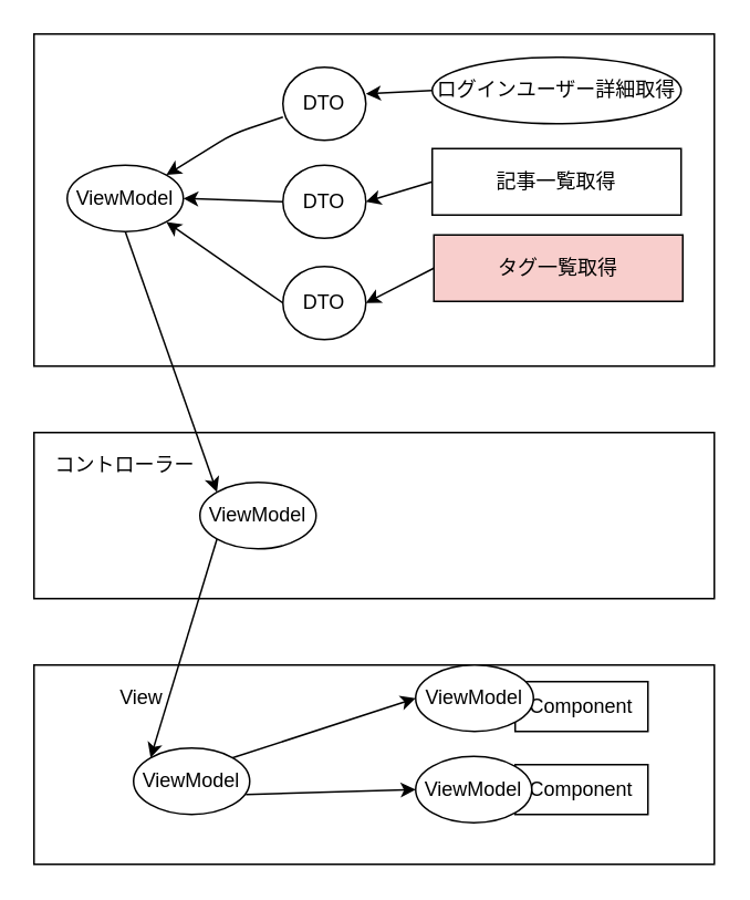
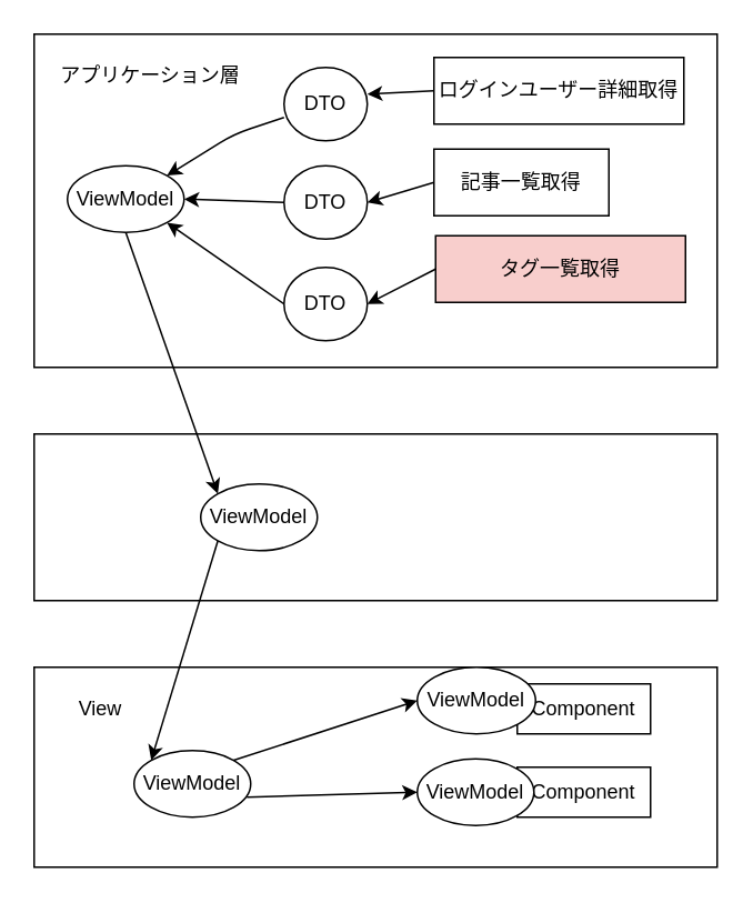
+ <mxCell id="3" value="アプリケーション層" style="text;html=1;strokeColor=none;fillColor=none;align=center;verticalAlign=middle;whiteSpace=wrap;rounded=0;" vertex="1" parent="1"><mxGeometry x="30" y="30" width="120" height="30" as="geometry" /></mxCell>
- <mxCell id="6" value="ログインユーザー詳細取得" style="ellipse;whiteSpace=wrap;html=1;" vertex="1" parent="1"><mxGeometry x="260" y="34" width="150" height="40" as="geometry" /></mxCell>
+ <mxCell id="6" value="ログインユーザー詳細取得" style="rounded=0;whiteSpace=wrap;html=1;" vertex="1" parent="1"><mxGeometry x="260" y="34" width="150" height="40" as="geometry" /></mxCell>
- <mxCell id="7" value="記事一覧取得" style="rounded=0;whiteSpace=wrap;html=1;" vertex="1" parent="1"><mxGeometry x="260" y="89" width="150" height="40" as="geometry" /></mxCell>
+ <mxCell id="7" value="記事一覧取得" style="rounded=0;whiteSpace=wrap;html=1;" vertex="1" parent="1"><mxGeometry x="260" y="89" width="105" height="40" as="geometry" /></mxCell>
- <mxCell id="5" value="コントローラー" style="text;html=1;strokeColor=none;fillColor=none;align=center;verticalAlign=middle;whiteSpace=wrap;rounded=0;" vertex="1" parent="1"><mxGeometry x="30" y="270" width="90" height="20" as="geometry" /></mxCell>
- <mxCell id="20" value="View" style="text;html=1;strokeColor=none;fillColor=none;align=center;verticalAlign=middle;whiteSpace=wrap;rounded=0;" vertex="1" parent="1"><mxGeometry x="55" y="405" width="60" height="30" as="geometry" /></mxCell>
+ <mxCell id="20" value="View" style="text;html=1;strokeColor=none;fillColor=none;align=center;verticalAlign=middle;whiteSpace=wrap;rounded=0;" vertex="1" parent="1"><mxGeometry x="30" y="410" width="60" height="30" as="geometry" /></mxCell>
